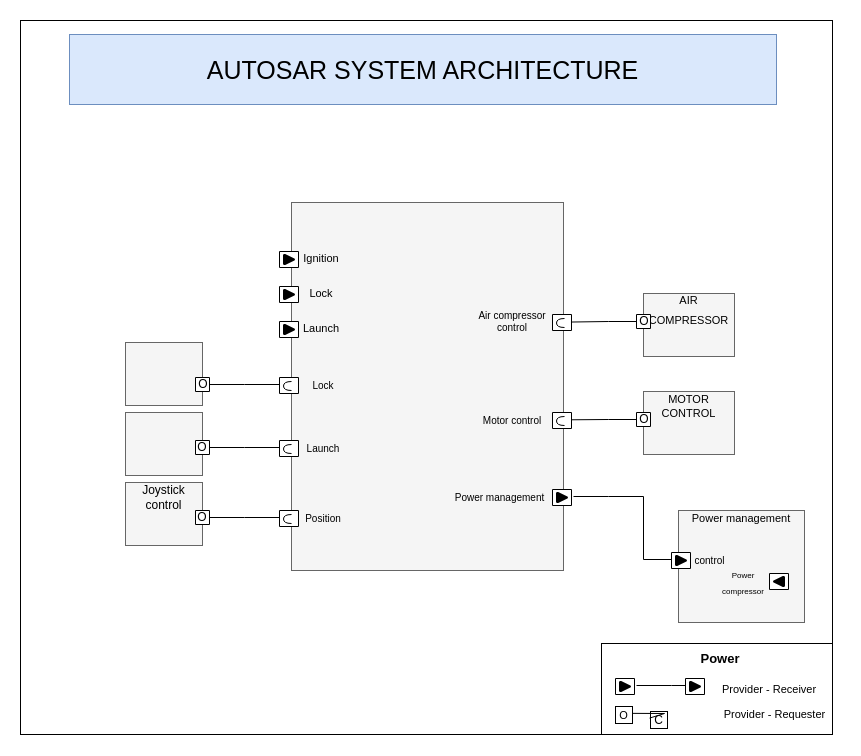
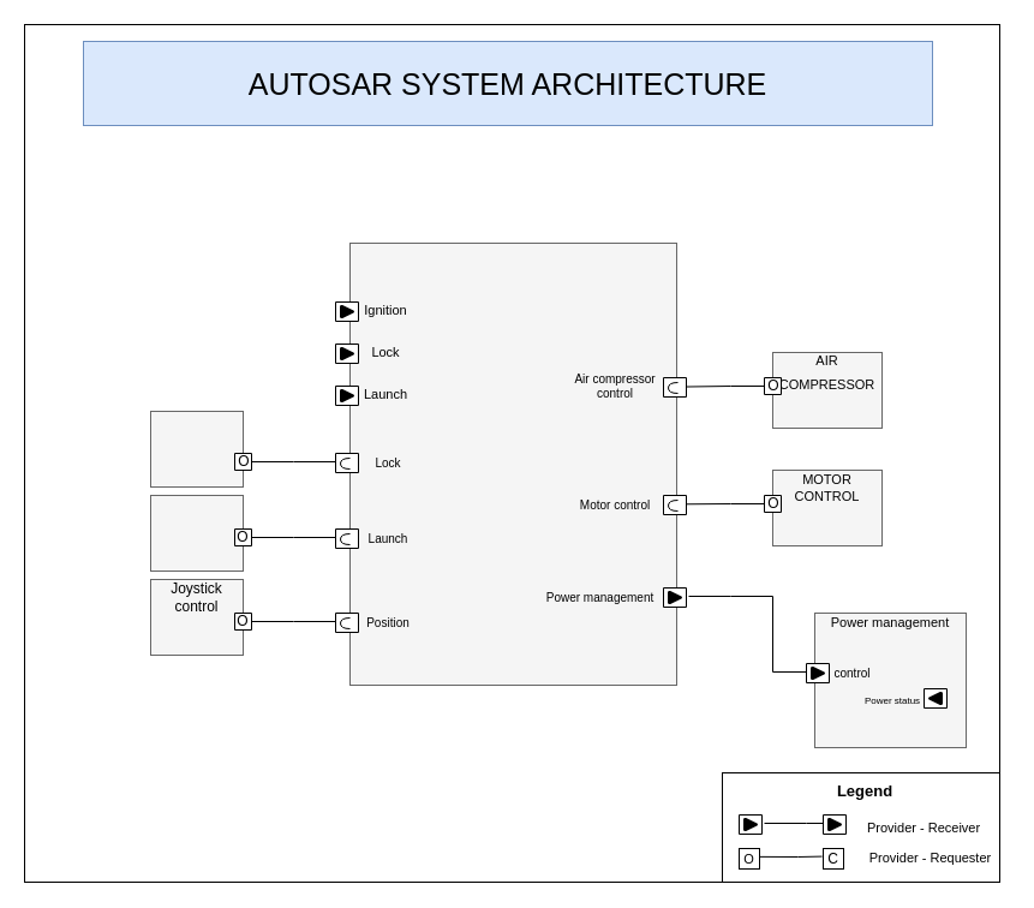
- <mxCell id="70" value="&lt;font style=&quot;font-size: 8px;&quot;&gt;Power compressor&lt;/font&gt;" style="text;html=1;strokeColor=none;fillColor=none;align=center;verticalAlign=middle;whiteSpace=wrap;rounded=0;fontSize=13;" vertex="1" parent="1"><mxGeometry x="713" y="566" width="60" height="30" as="geometry" /></mxCell>
+ <mxCell id="70" value="&lt;font style=&quot;font-size: 8px;&quot;&gt;Power status&lt;/font&gt;" style="text;html=1;strokeColor=none;fillColor=none;align=center;verticalAlign=middle;whiteSpace=wrap;rounded=0;fontSize=13;" vertex="1" parent="1"><mxGeometry x="713" y="566" width="60" height="30" as="geometry" /></mxCell>
- <mxCell id="67" value="&lt;b&gt;&lt;font style=&quot;font-size: 13px;&quot;&gt;Power&lt;/font&gt;&lt;/b&gt;" style="text;html=1;strokeColor=none;fillColor=none;align=center;verticalAlign=middle;whiteSpace=wrap;rounded=0;fontSize=11;" vertex="1" parent="1"><mxGeometry x="671" y="643" width="98" height="30" as="geometry" /></mxCell>
+ <mxCell id="67" value="&lt;b&gt;&lt;font style=&quot;font-size: 13px;&quot;&gt;Legend&lt;/font&gt;&lt;/b&gt;" style="text;html=1;strokeColor=none;fillColor=none;align=center;verticalAlign=middle;whiteSpace=wrap;rounded=0;fontSize=11;" vertex="1" parent="1"><mxGeometry x="671" y="643" width="98" height="30" as="geometry" /></mxCell>
- <mxCell id="63" value="&lt;font style=&quot;font-size: 12px;&quot;&gt;C&lt;/font&gt;" style="whiteSpace=wrap;html=1;aspect=fixed;fontSize=11;fillColor=none;gradientColor=none;" vertex="1" parent="1"><mxGeometry x="650" y="711" width="17" height="17" as="geometry" /></mxCell>
+ <mxCell id="63" value="&lt;font style=&quot;font-size: 12px;&quot;&gt;C&lt;/font&gt;" style="whiteSpace=wrap;html=1;aspect=fixed;fontSize=11;fillColor=none;gradientColor=none;" vertex="1" parent="1"><mxGeometry x="685" y="706" width="17" height="17" as="geometry" /></mxCell>
